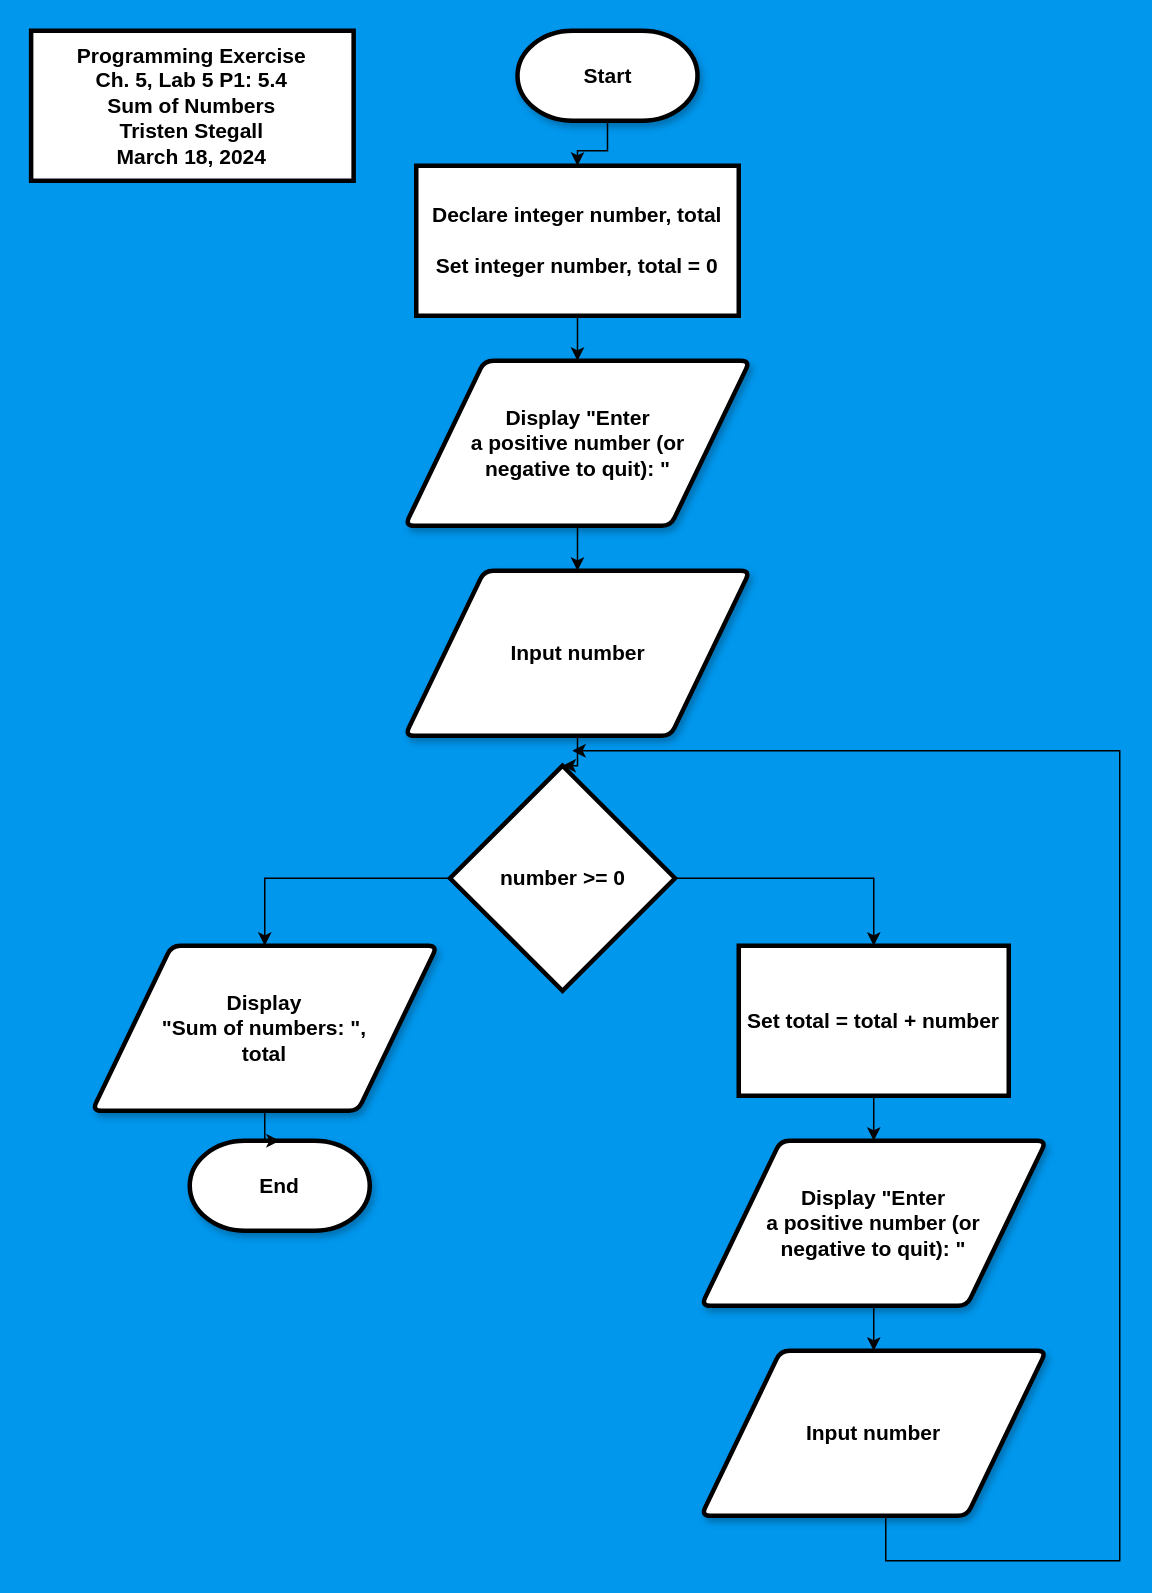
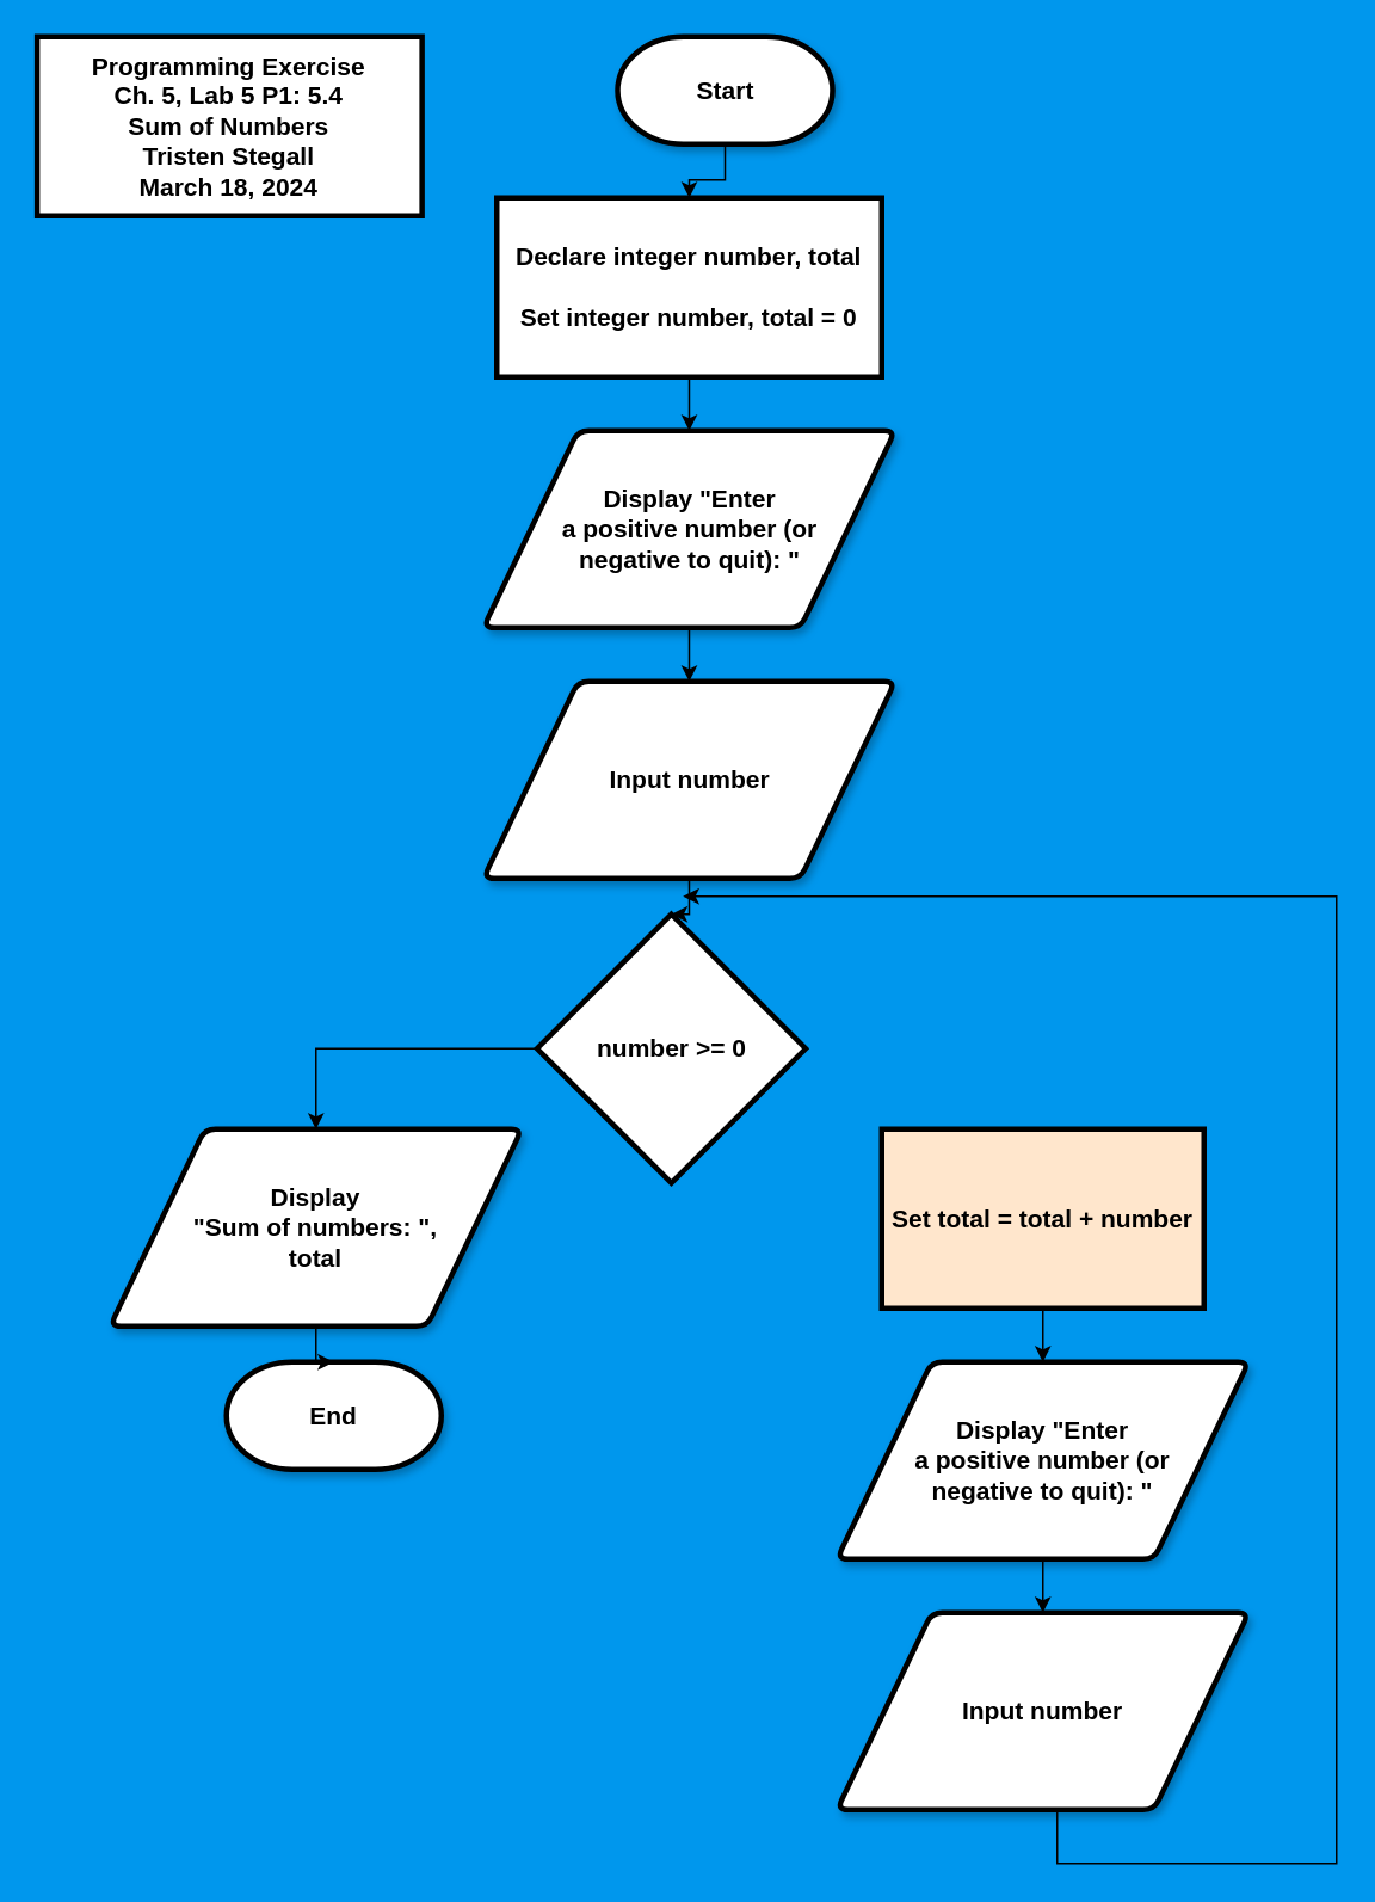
- <mxCell id="14" style="edgeStyle=orthogonalEdgeStyle;rounded=0;orthogonalLoop=1;jettySize=auto;html=1;entryX=0.5;entryY=0;entryDx=0;entryDy=0;" parent="1" source="15" target="18" edge="1"><mxGeometry relative="1" as="geometry" /></mxCell>
- <mxCell id="18" value="Set total = total + number" style="rounded=0;whiteSpace=wrap;html=1;strokeWidth=3;strokeColor=#000000;fontColor=#000000;fillColor=#FFFFFF;fontStyle=1;fontSize=14;" parent="1" vertex="1"><mxGeometry x="492" y="630" width="180" height="100" as="geometry" /></mxCell>
+ <mxCell id="18" value="Set total = total + number" style="rounded=0;whiteSpace=wrap;html=1;strokeWidth=3;strokeColor=#000000;fontColor=#000000;fillColor=#ffe6cc;fontStyle=1;fontSize=14;" parent="1" vertex="1"><mxGeometry x="492" y="630" width="180" height="100" as="geometry" /></mxCell>
